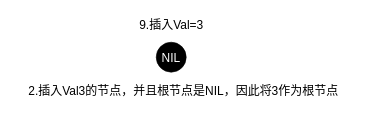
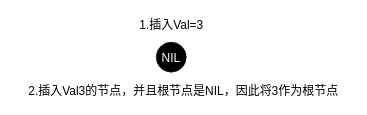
- <mxCell id="3" value="&lt;font color=&quot;#000000&quot;&gt;9.插入Val=3&lt;/font&gt;" style="text;html=1;resizable=0;autosize=1;align=center;verticalAlign=middle;points=[];fillColor=none;strokeColor=none;rounded=0;fontSize=20;fontColor=#FFFFFF;" vertex="1" parent="1"><mxGeometry x="220" y="20" width="130" height="40" as="geometry" /></mxCell>
+ <mxCell id="3" value="&lt;font color=&quot;#000000&quot;&gt;1.插入Val=3&lt;/font&gt;" style="text;html=1;resizable=0;autosize=1;align=center;verticalAlign=middle;points=[];fillColor=none;strokeColor=none;rounded=0;fontSize=20;fontColor=#FFFFFF;" vertex="1" parent="1"><mxGeometry x="220" y="20" width="130" height="40" as="geometry" /></mxCell>
